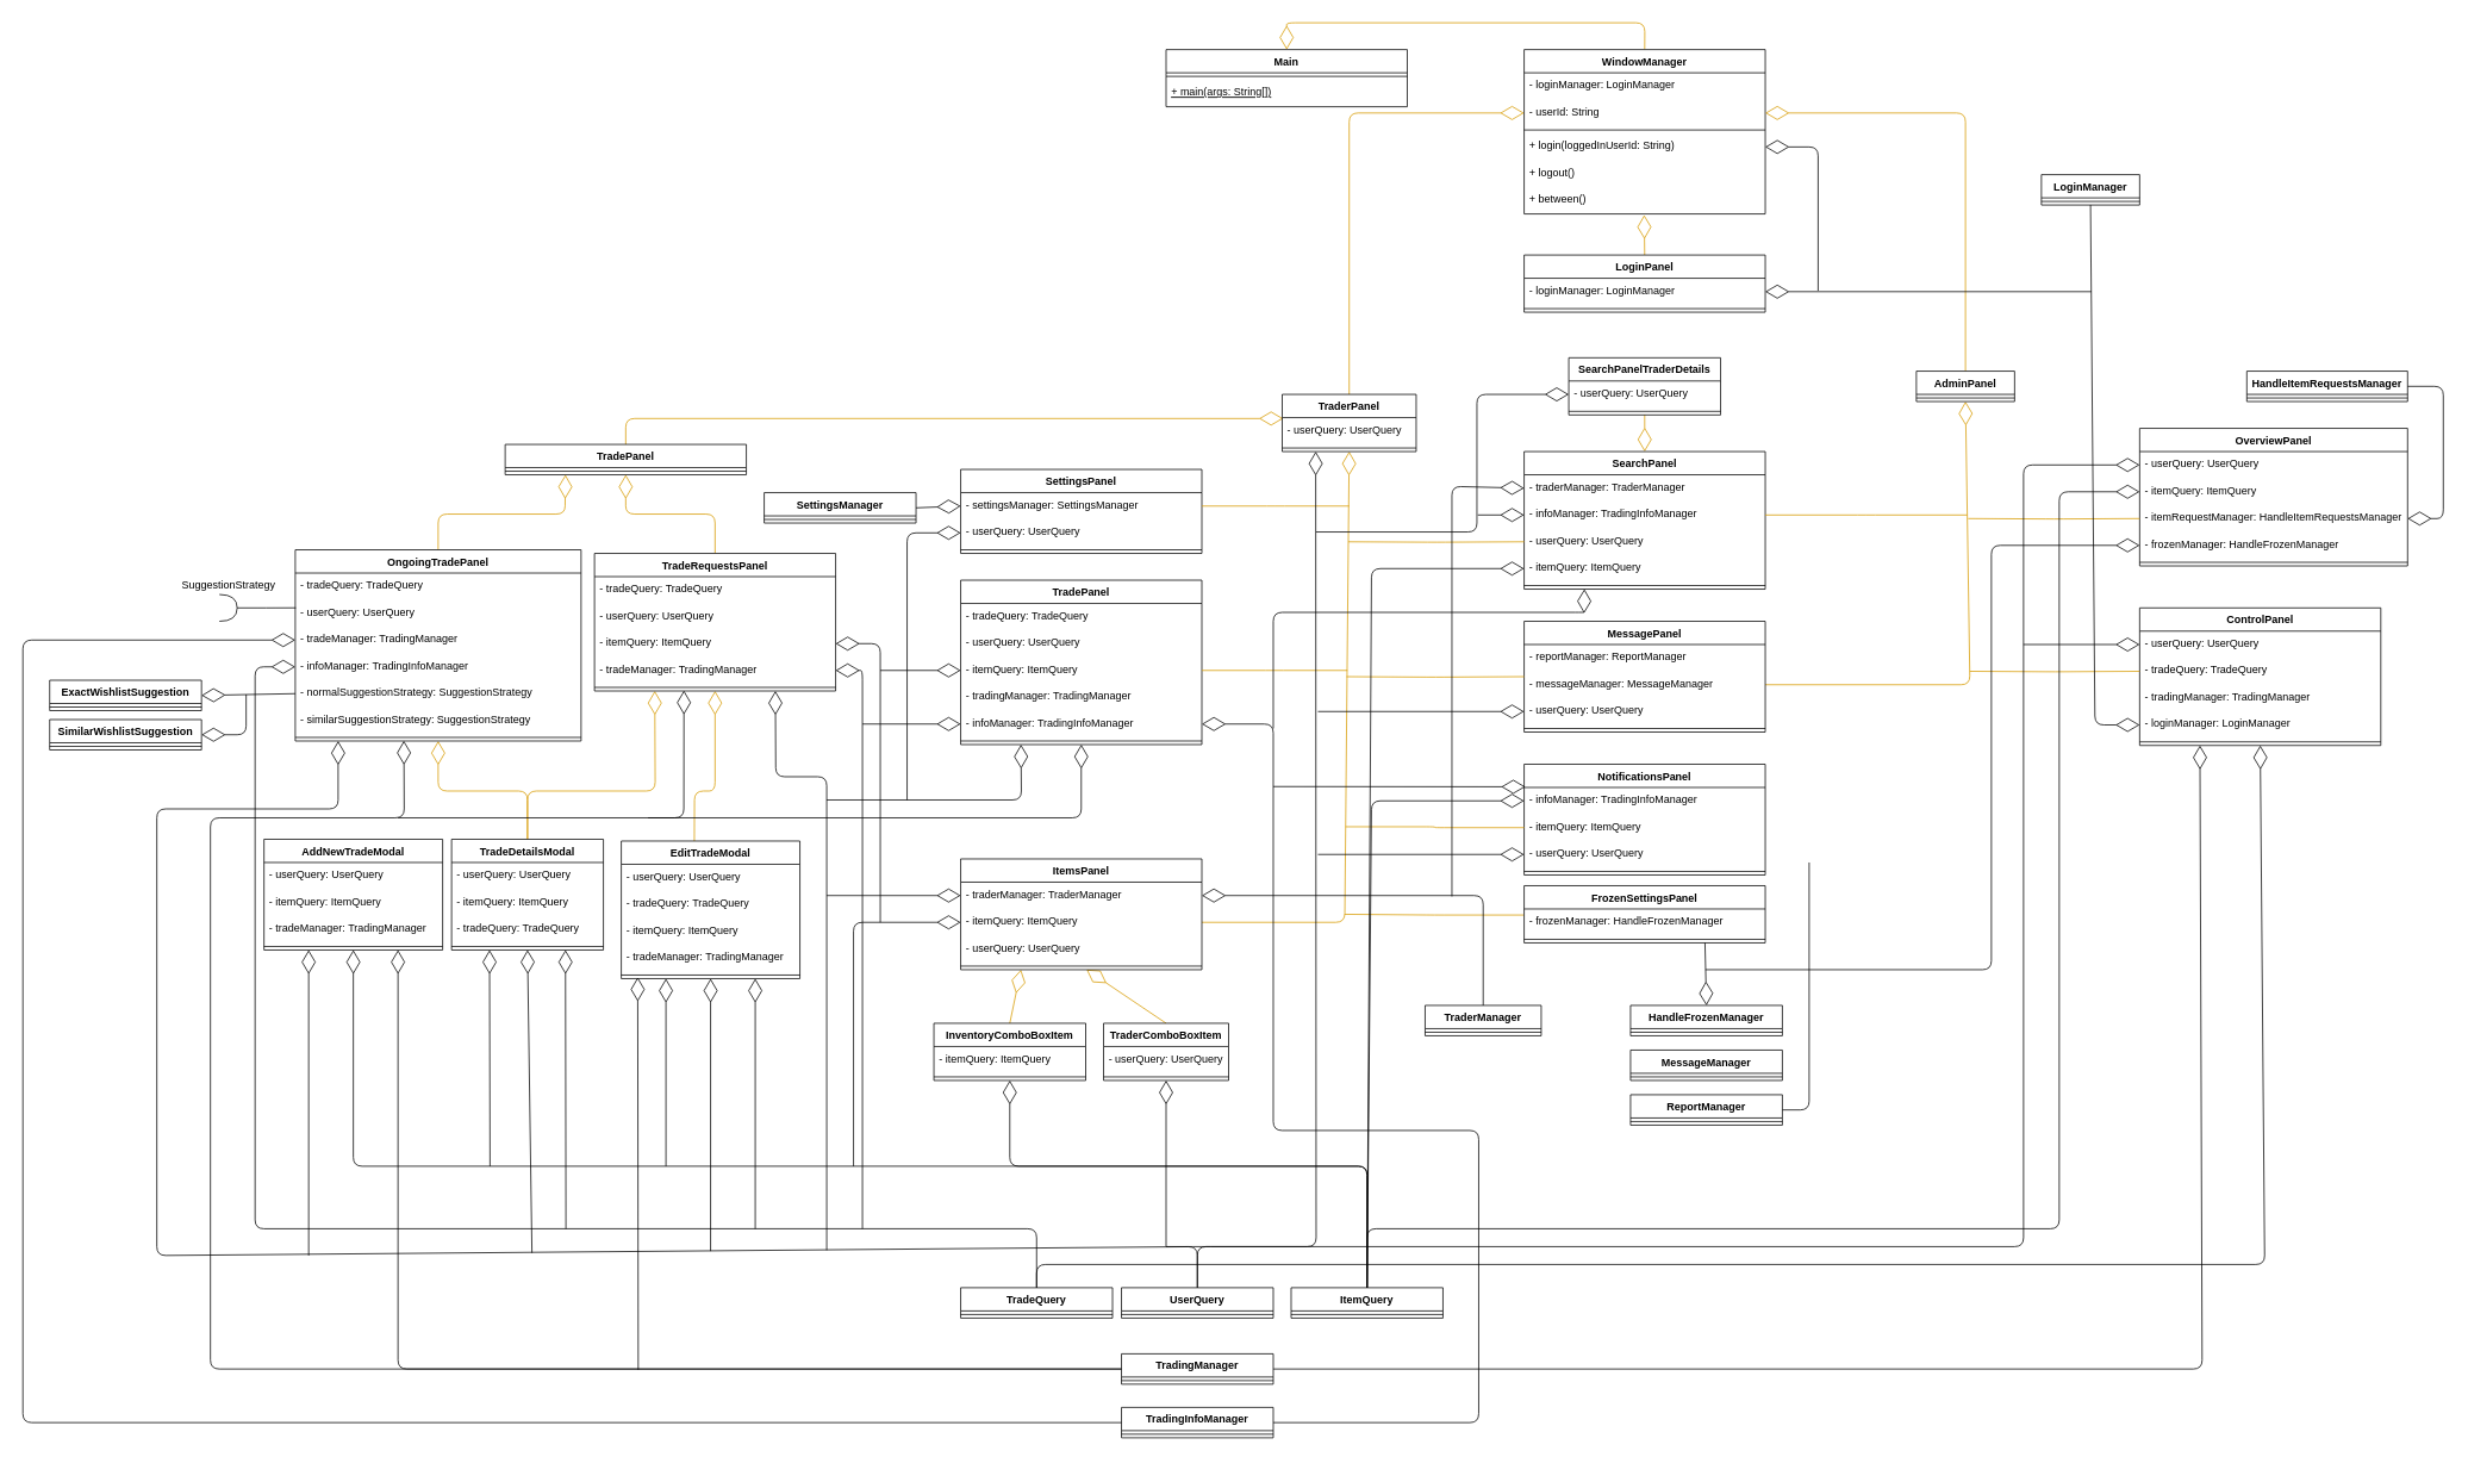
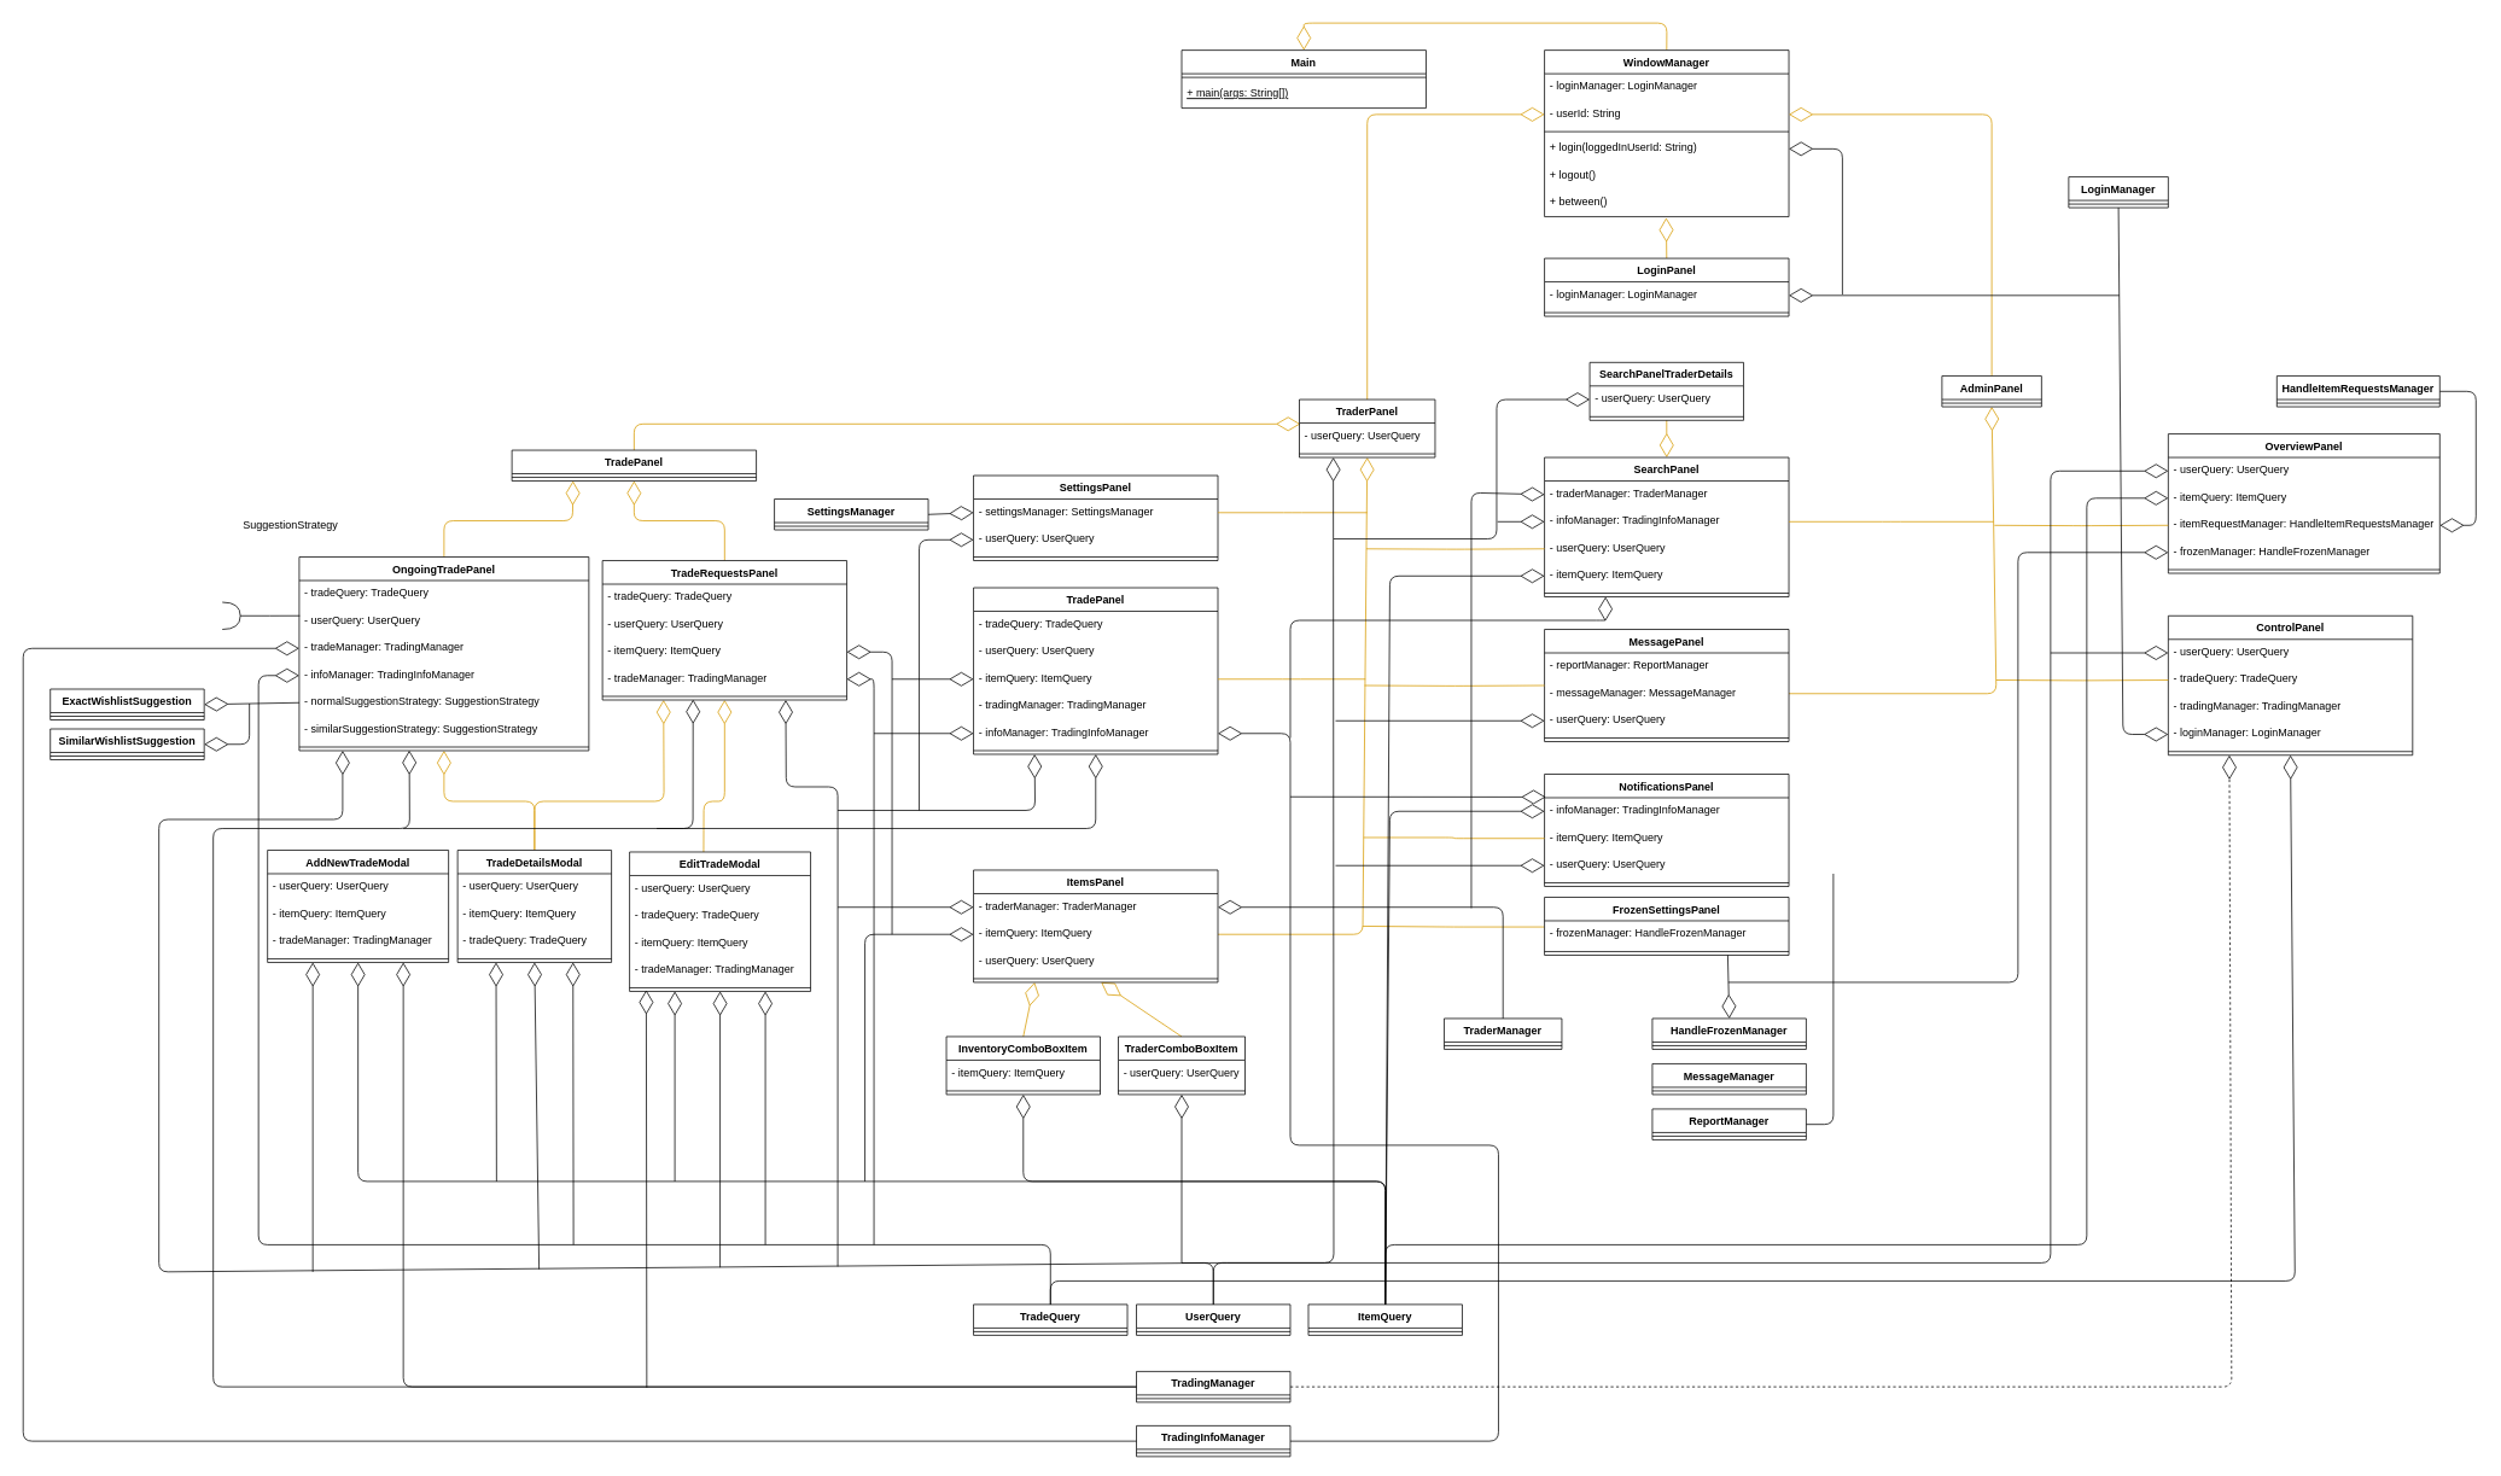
- <mxCell id="15" value="SuggestionStrategy" style="text;html=1;align=center;verticalAlign=middle;resizable=0;points=[];autosize=1;" parent="1" vertex="1"><mxGeometry x="190" y="640" width="120" height="20" as="geometry" /></mxCell>
+ <mxCell id="15" value="SuggestionStrategy" style="text;html=1;align=center;verticalAlign=middle;resizable=0;points=[];autosize=1;" parent="1" vertex="1"><mxGeometry x="255" y="565" width="120" height="20" as="geometry" /></mxCell>
- <mxCell id="207" value="" style="endArrow=diamondThin;endFill=0;endSize=24;html=1;entryX=0.25;entryY=1;entryDx=0;entryDy=0;exitX=1;exitY=0.5;exitDx=0;exitDy=0;" edge="1" parent="1" source="200" target="41"><mxGeometry width="160" relative="1" as="geometry"><mxPoint x="2100" y="1040" as="sourcePoint" /><mxPoint x="2260" y="1040" as="targetPoint" /><Array as="points"><mxPoint x="2460" y="1527" /></Array></mxGeometry></mxCell>
+ <mxCell id="207" value="" style="endArrow=diamondThin;endFill=0;endSize=24;html=1;entryX=0.25;entryY=1;entryDx=0;entryDy=0;exitX=1;exitY=0.5;exitDx=0;exitDy=0;dashed=1;" edge="1" parent="1" source="200" target="41"><mxGeometry width="160" relative="1" as="geometry"><mxPoint x="2100" y="1040" as="sourcePoint" /><mxPoint x="2260" y="1040" as="targetPoint" /><Array as="points"><mxPoint x="2460" y="1527" /></Array></mxGeometry></mxCell>
